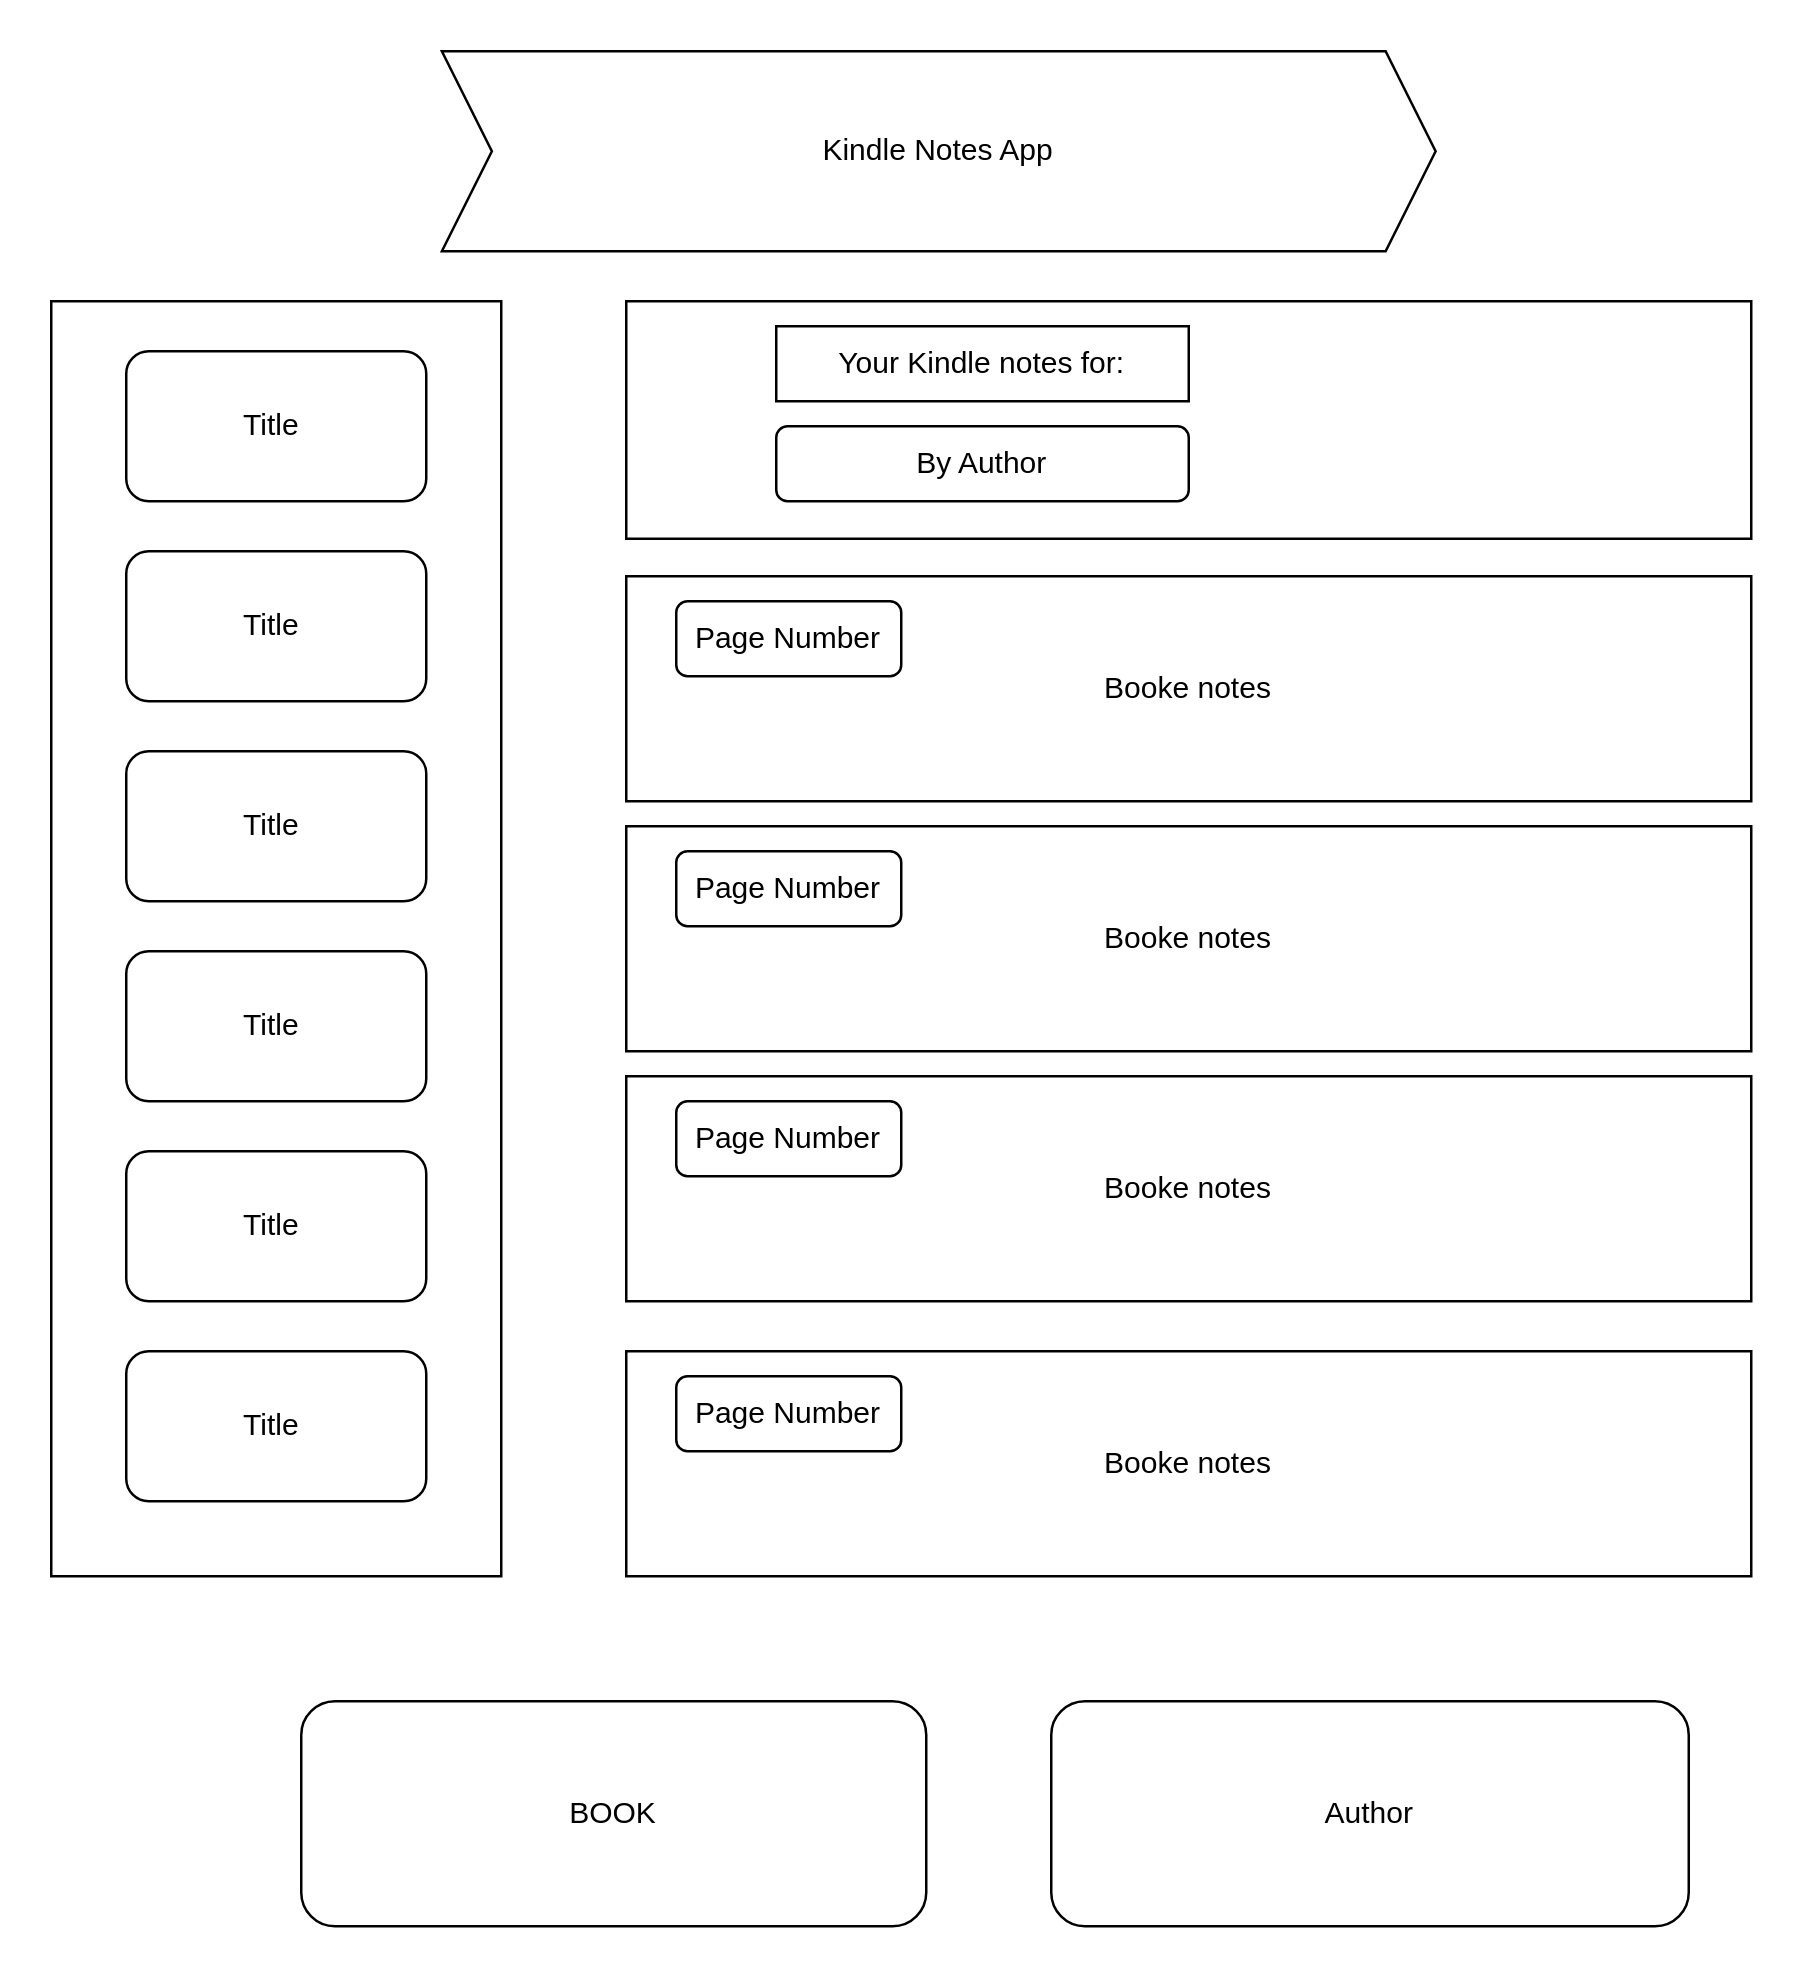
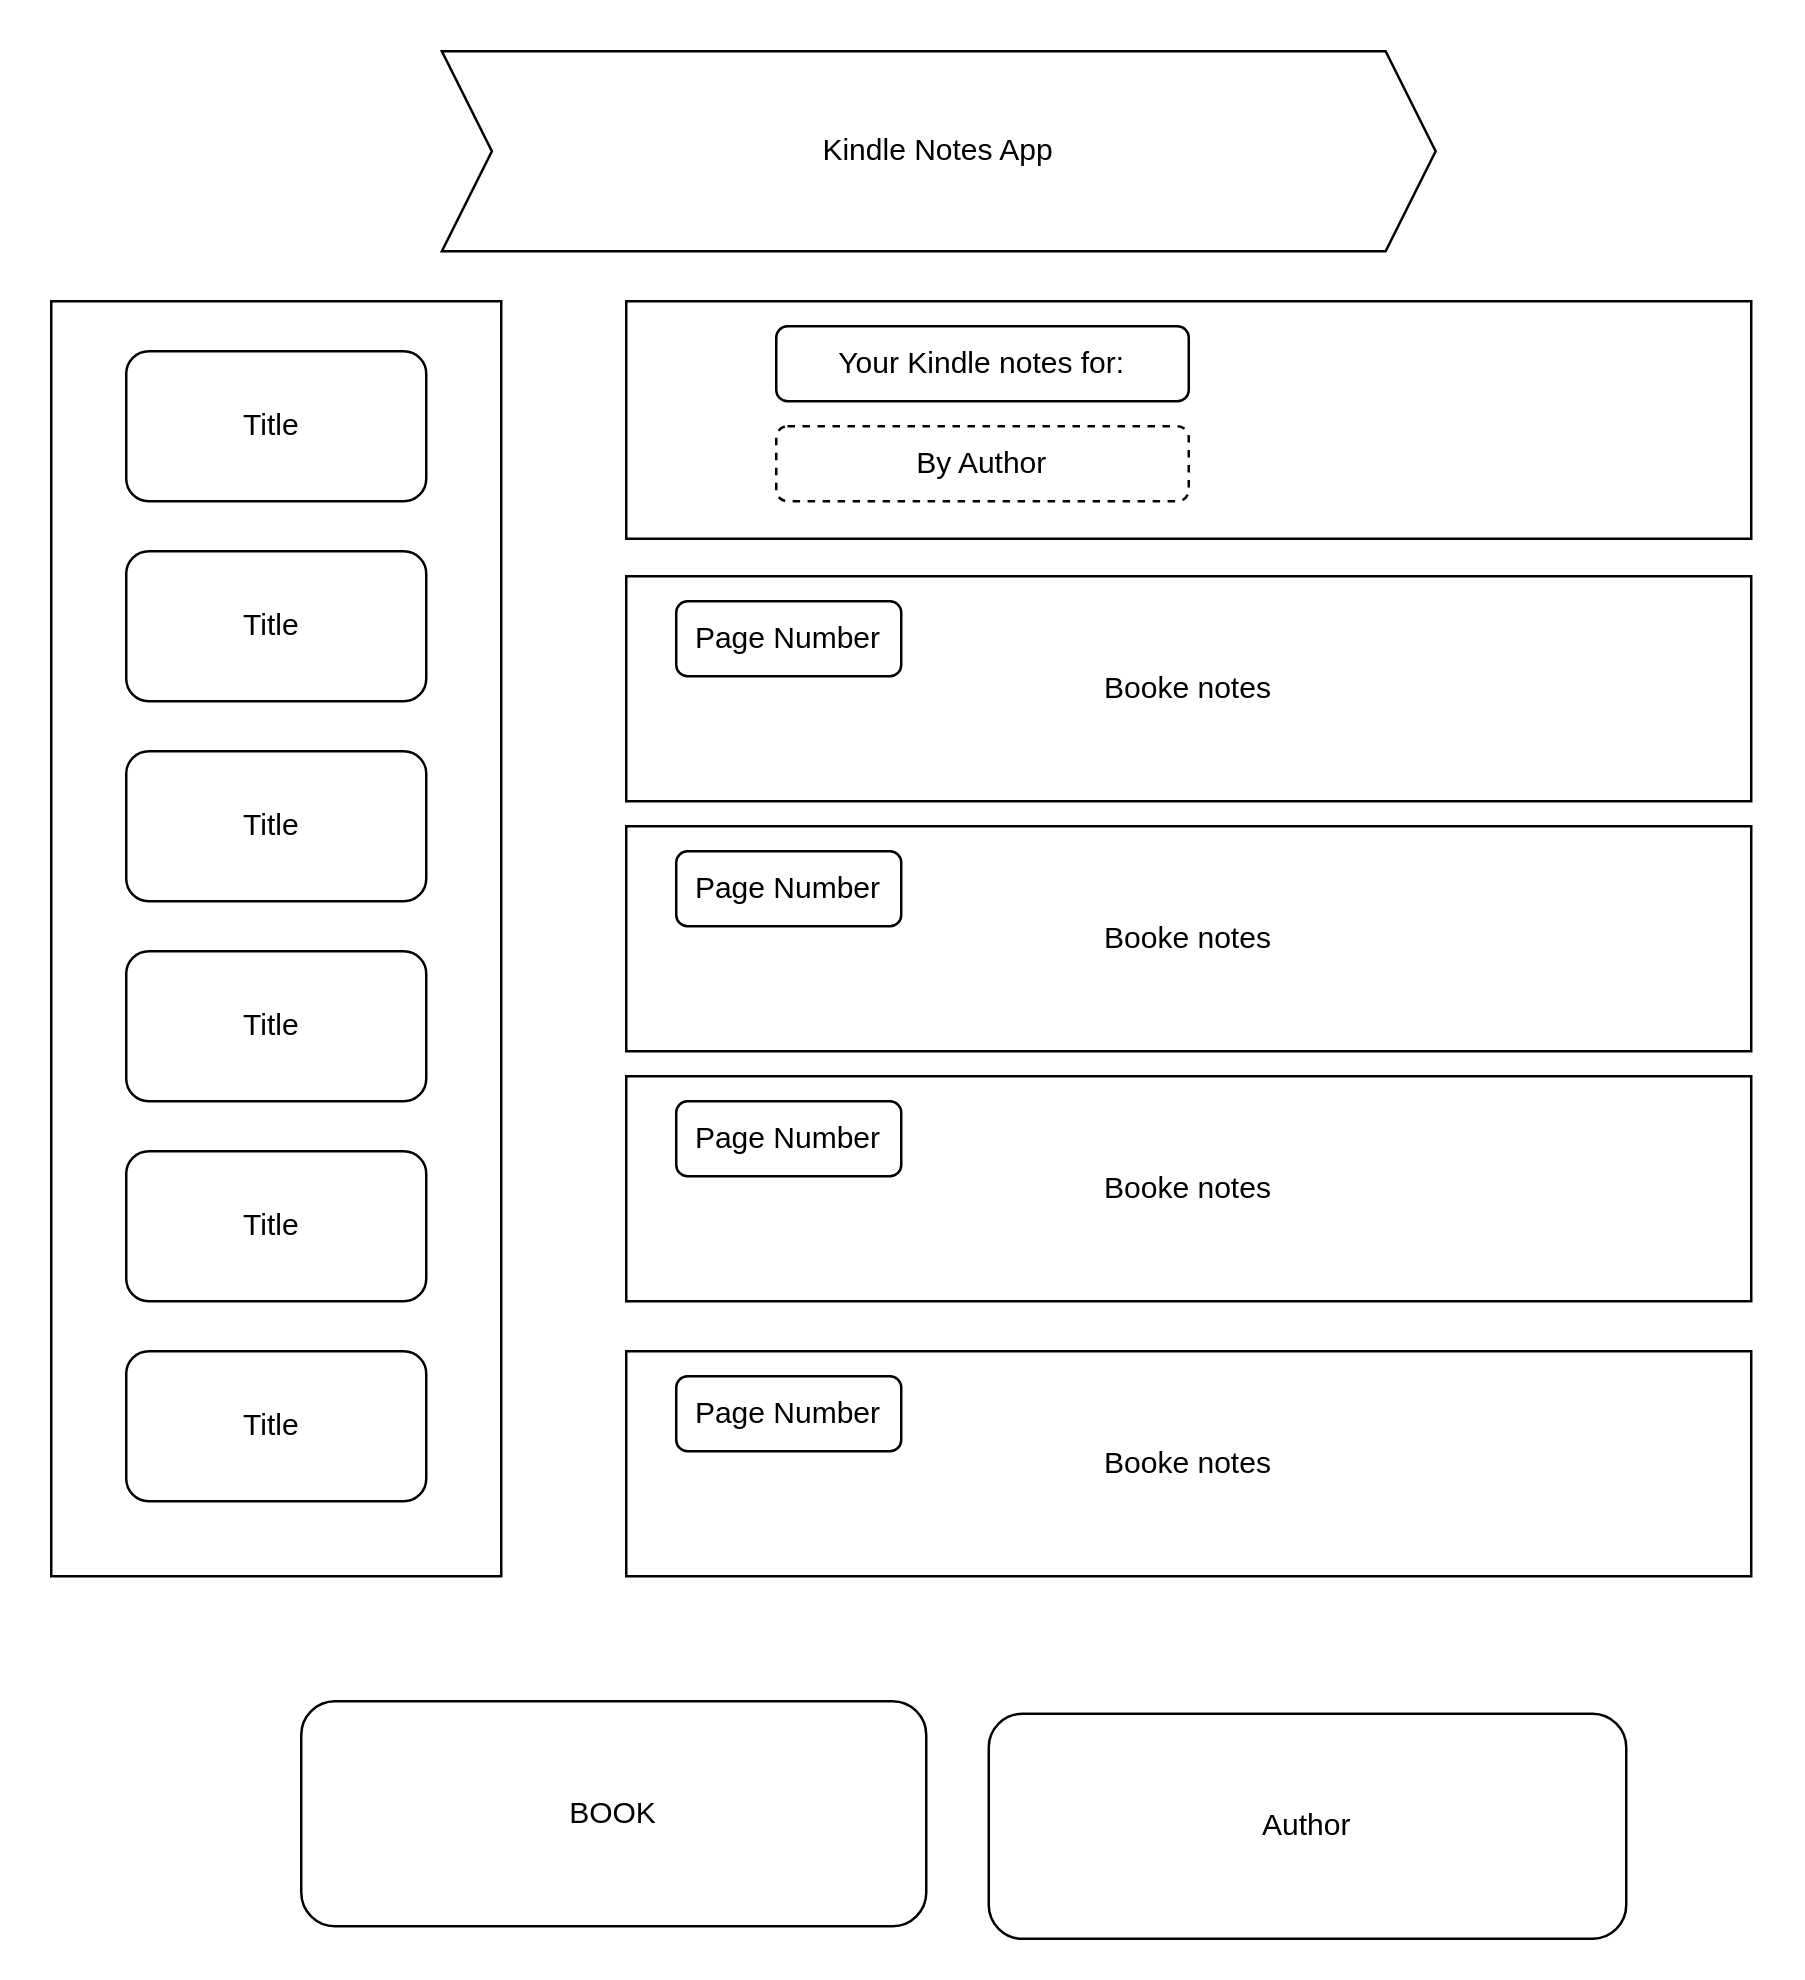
- <mxCell id="13" value="Your Kindle notes for:" style="whiteSpace=wrap;html=1;rounded=0;" vertex="1" parent="1"><mxGeometry x="310" y="130" width="165" height="30" as="geometry" /></mxCell>
+ <mxCell id="13" value="Your Kindle notes for:" style="rounded=1;whiteSpace=wrap;html=1;" vertex="1" parent="1"><mxGeometry x="310" y="130" width="165" height="30" as="geometry" /></mxCell>
- <mxCell id="14" value="By Author" style="rounded=1;whiteSpace=wrap;html=1;" vertex="1" parent="1"><mxGeometry x="310" y="170" width="165" height="30" as="geometry" /></mxCell>
+ <mxCell id="14" value="By Author" style="rounded=1;whiteSpace=wrap;html=1;dashed=1;" vertex="1" parent="1"><mxGeometry x="310" y="170" width="165" height="30" as="geometry" /></mxCell>
- <mxCell id="3" value="Author" style="rounded=1;whiteSpace=wrap;html=1;" vertex="1" parent="1"><mxGeometry x="420" y="680" width="255" height="90" as="geometry" /></mxCell>
+ <mxCell id="3" value="Author" style="rounded=1;whiteSpace=wrap;html=1;" vertex="1" parent="1"><mxGeometry x="395" y="685" width="255" height="90" as="geometry" /></mxCell>
